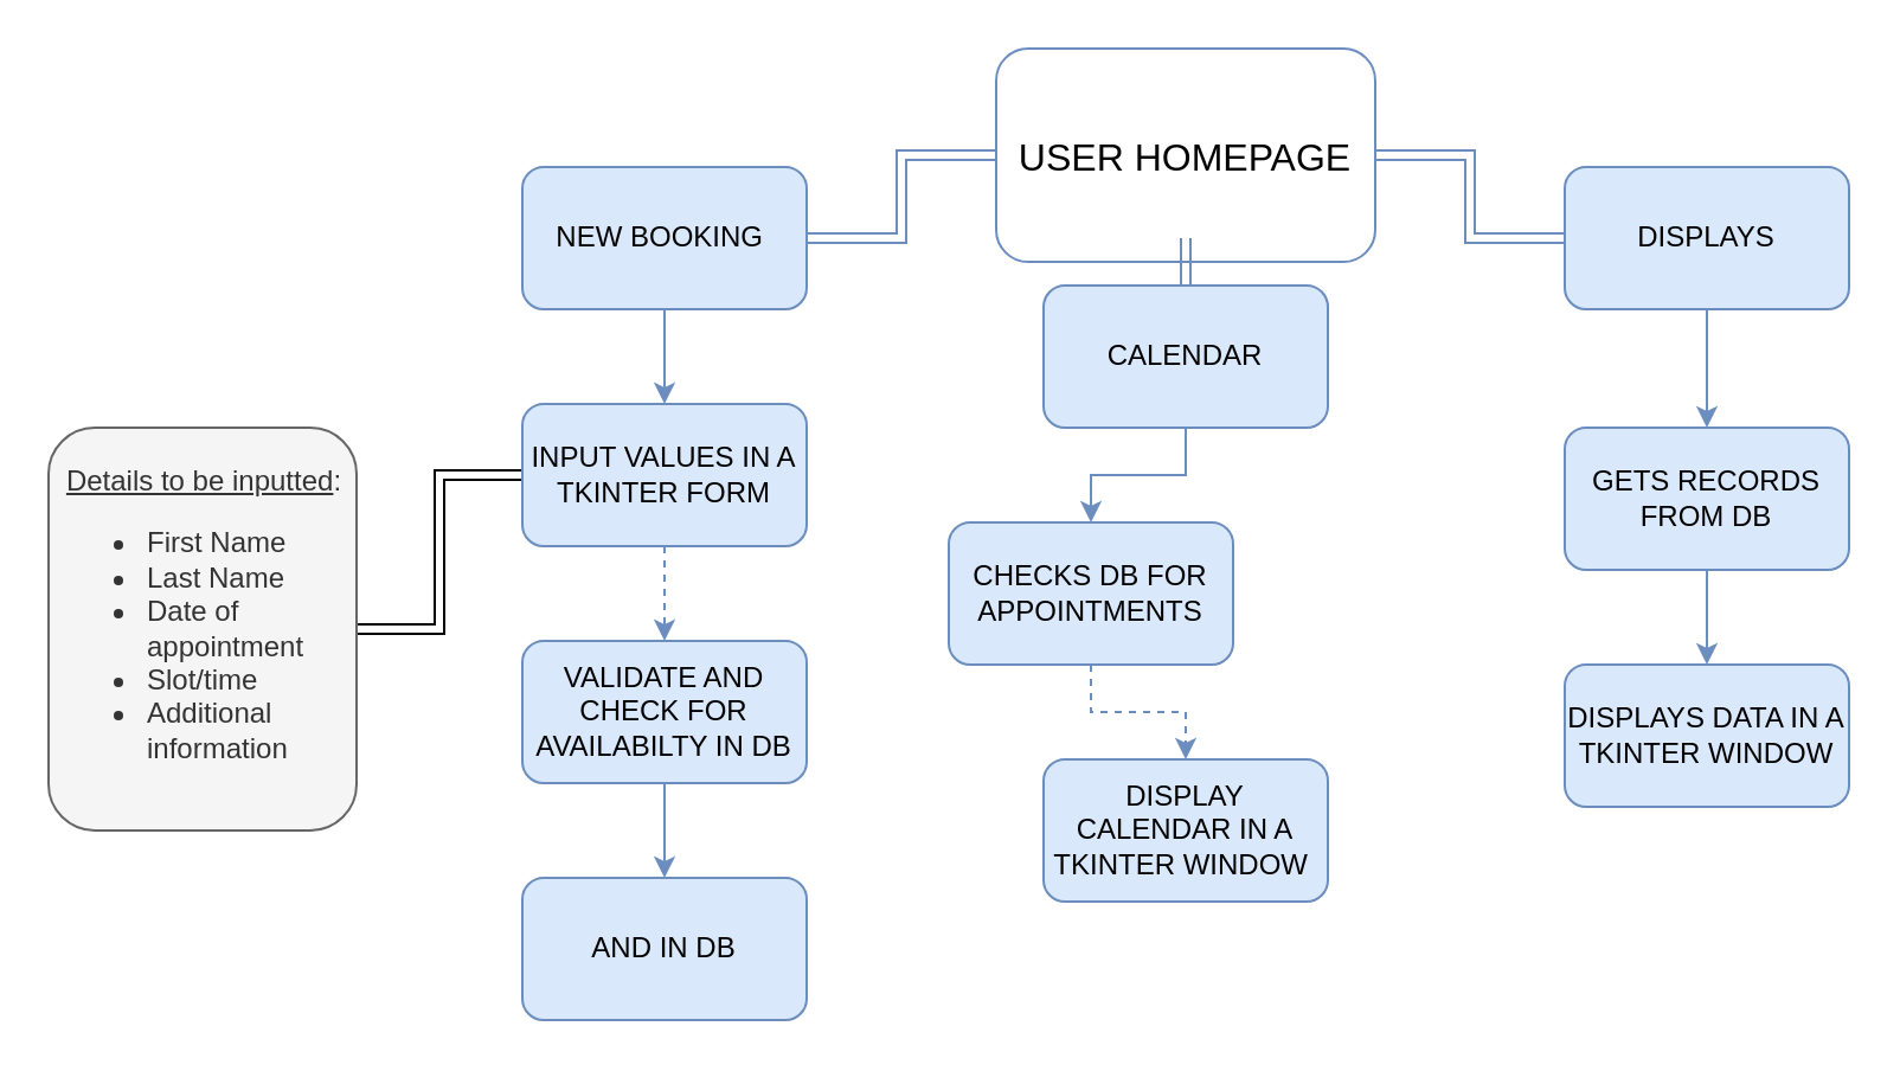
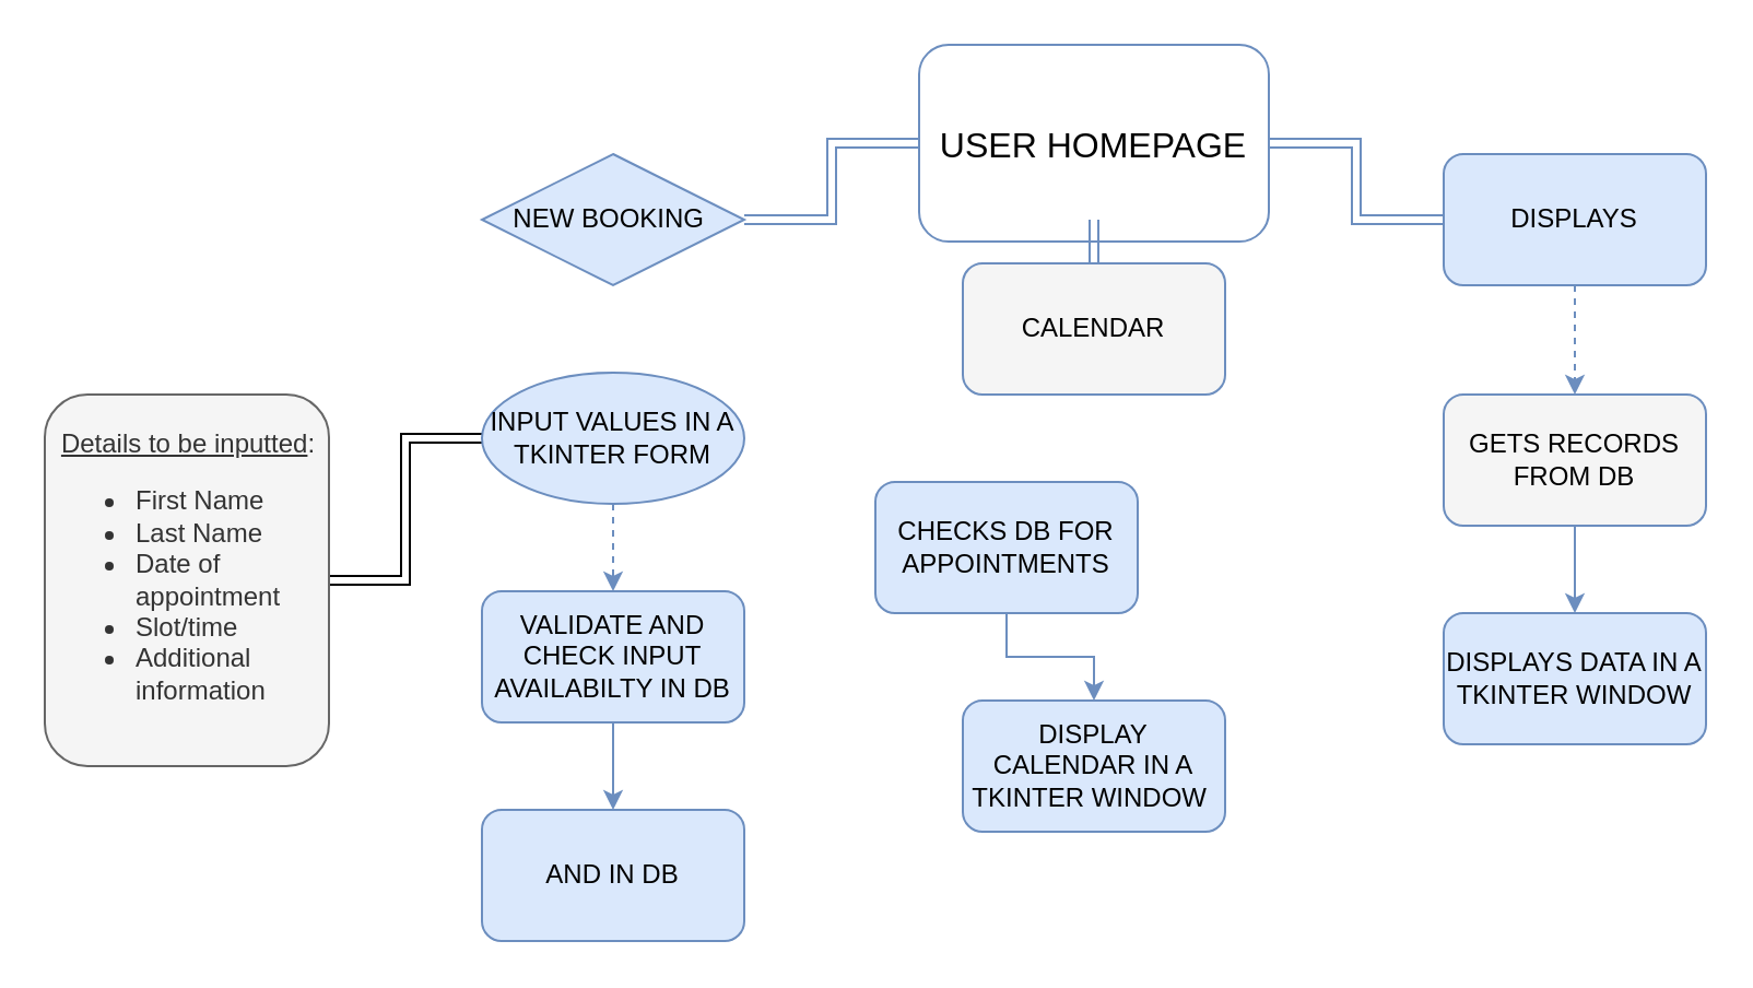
- <mxCell id="7" value="NEW BOOKING&amp;nbsp;" style="whiteSpace=wrap;html=1;rounded=1;align=center;fillColor=#dae8fc;strokeColor=#6c8ebf;" parent="1" vertex="1"><mxGeometry x="220" y="70" width="120" height="60" as="geometry" /></mxCell>
+ <mxCell id="7" value="NEW BOOKING&amp;nbsp;" style="rhombus;whiteSpace=wrap;html=1;align=center;fillColor=#dae8fc;strokeColor=#6c8ebf;" parent="1" vertex="1"><mxGeometry x="220" y="70" width="120" height="60" as="geometry" /></mxCell>
- <mxCell id="6" value="" style="rounded=0;orthogonalLoop=1;jettySize=auto;html=1;fillColor=#dae8fc;strokeColor=#6c8ebf;" parent="1" source="7" target="14" edge="1"><mxGeometry relative="1" as="geometry" /></mxCell>
- <mxCell id="11" value="CALENDAR" style="whiteSpace=wrap;html=1;rounded=1;fillColor=#dae8fc;strokeColor=#6c8ebf;" parent="1" vertex="1"><mxGeometry x="440" y="120" width="120" height="60" as="geometry" /></mxCell>
+ <mxCell id="11" value="CALENDAR" style="whiteSpace=wrap;html=1;rounded=1;fillColor=#f5f5f5;strokeColor=#6c8ebf;" parent="1" vertex="1"><mxGeometry x="440" y="120" width="120" height="60" as="geometry" /></mxCell>
- <mxCell id="8" value="" style="edgeStyle=orthogonalEdgeStyle;rounded=0;orthogonalLoop=1;jettySize=auto;html=1;fillColor=#dae8fc;strokeColor=#6c8ebf;" parent="1" source="9" target="22" edge="1"><mxGeometry relative="1" as="geometry" /></mxCell>
+ <mxCell id="8" value="" style="edgeStyle=orthogonalEdgeStyle;rounded=0;orthogonalLoop=1;jettySize=auto;html=1;fillColor=#dae8fc;strokeColor=#6c8ebf;dashed=1;" parent="1" source="9" target="22" edge="1"><mxGeometry relative="1" as="geometry" /></mxCell>
- <mxCell id="14" value="INPUT VALUES IN A TKINTER FORM" style="whiteSpace=wrap;html=1;rounded=1;align=center;fillColor=#dae8fc;strokeColor=#6c8ebf;" parent="1" vertex="1"><mxGeometry x="220" y="170" width="120" height="60" as="geometry" /></mxCell>
+ <mxCell id="14" value="INPUT VALUES IN A TKINTER FORM" style="ellipse;whiteSpace=wrap;html=1;align=center;fillColor=#dae8fc;strokeColor=#6c8ebf;" parent="1" vertex="1"><mxGeometry x="220" y="170" width="120" height="60" as="geometry" /></mxCell>
- <mxCell id="10" value="" style="edgeStyle=orthogonalEdgeStyle;rounded=0;orthogonalLoop=1;jettySize=auto;html=1;fillColor=#dae8fc;strokeColor=#6c8ebf;" parent="1" source="11" target="19" edge="1"><mxGeometry relative="1" as="geometry" /></mxCell>
- <mxCell id="22" value="GETS RECORDS FROM DB" style="whiteSpace=wrap;html=1;rounded=1;fillColor=#dae8fc;strokeColor=#6c8ebf;" parent="1" vertex="1"><mxGeometry x="660" y="180" width="120" height="60" as="geometry" /></mxCell>
+ <mxCell id="22" value="GETS RECORDS FROM DB" style="whiteSpace=wrap;html=1;rounded=1;fillColor=#f5f5f5;strokeColor=#6c8ebf;" parent="1" vertex="1"><mxGeometry x="660" y="180" width="120" height="60" as="geometry" /></mxCell>
- <mxCell id="16" value="VALIDATE AND CHECK FOR AVAILABILTY IN DB" style="whiteSpace=wrap;html=1;rounded=1;align=center;fillColor=#dae8fc;strokeColor=#6c8ebf;" parent="1" vertex="1"><mxGeometry x="220" y="270" width="120" height="60" as="geometry" /></mxCell>
+ <mxCell id="16" value="VALIDATE AND CHECK INPUT AVAILABILTY IN DB" style="whiteSpace=wrap;html=1;rounded=1;align=center;fillColor=#dae8fc;strokeColor=#6c8ebf;" parent="1" vertex="1"><mxGeometry x="220" y="270" width="120" height="60" as="geometry" /></mxCell>
- <mxCell id="18" value="" style="edgeStyle=orthogonalEdgeStyle;rounded=0;orthogonalLoop=1;jettySize=auto;html=1;fillColor=#dae8fc;strokeColor=#6c8ebf;dashed=1;" parent="1" source="19" target="20" edge="1"><mxGeometry relative="1" as="geometry" /></mxCell>
+ <mxCell id="18" value="" style="edgeStyle=orthogonalEdgeStyle;rounded=0;orthogonalLoop=1;jettySize=auto;html=1;fillColor=#dae8fc;strokeColor=#6c8ebf;" parent="1" source="19" target="20" edge="1"><mxGeometry relative="1" as="geometry" /></mxCell>
